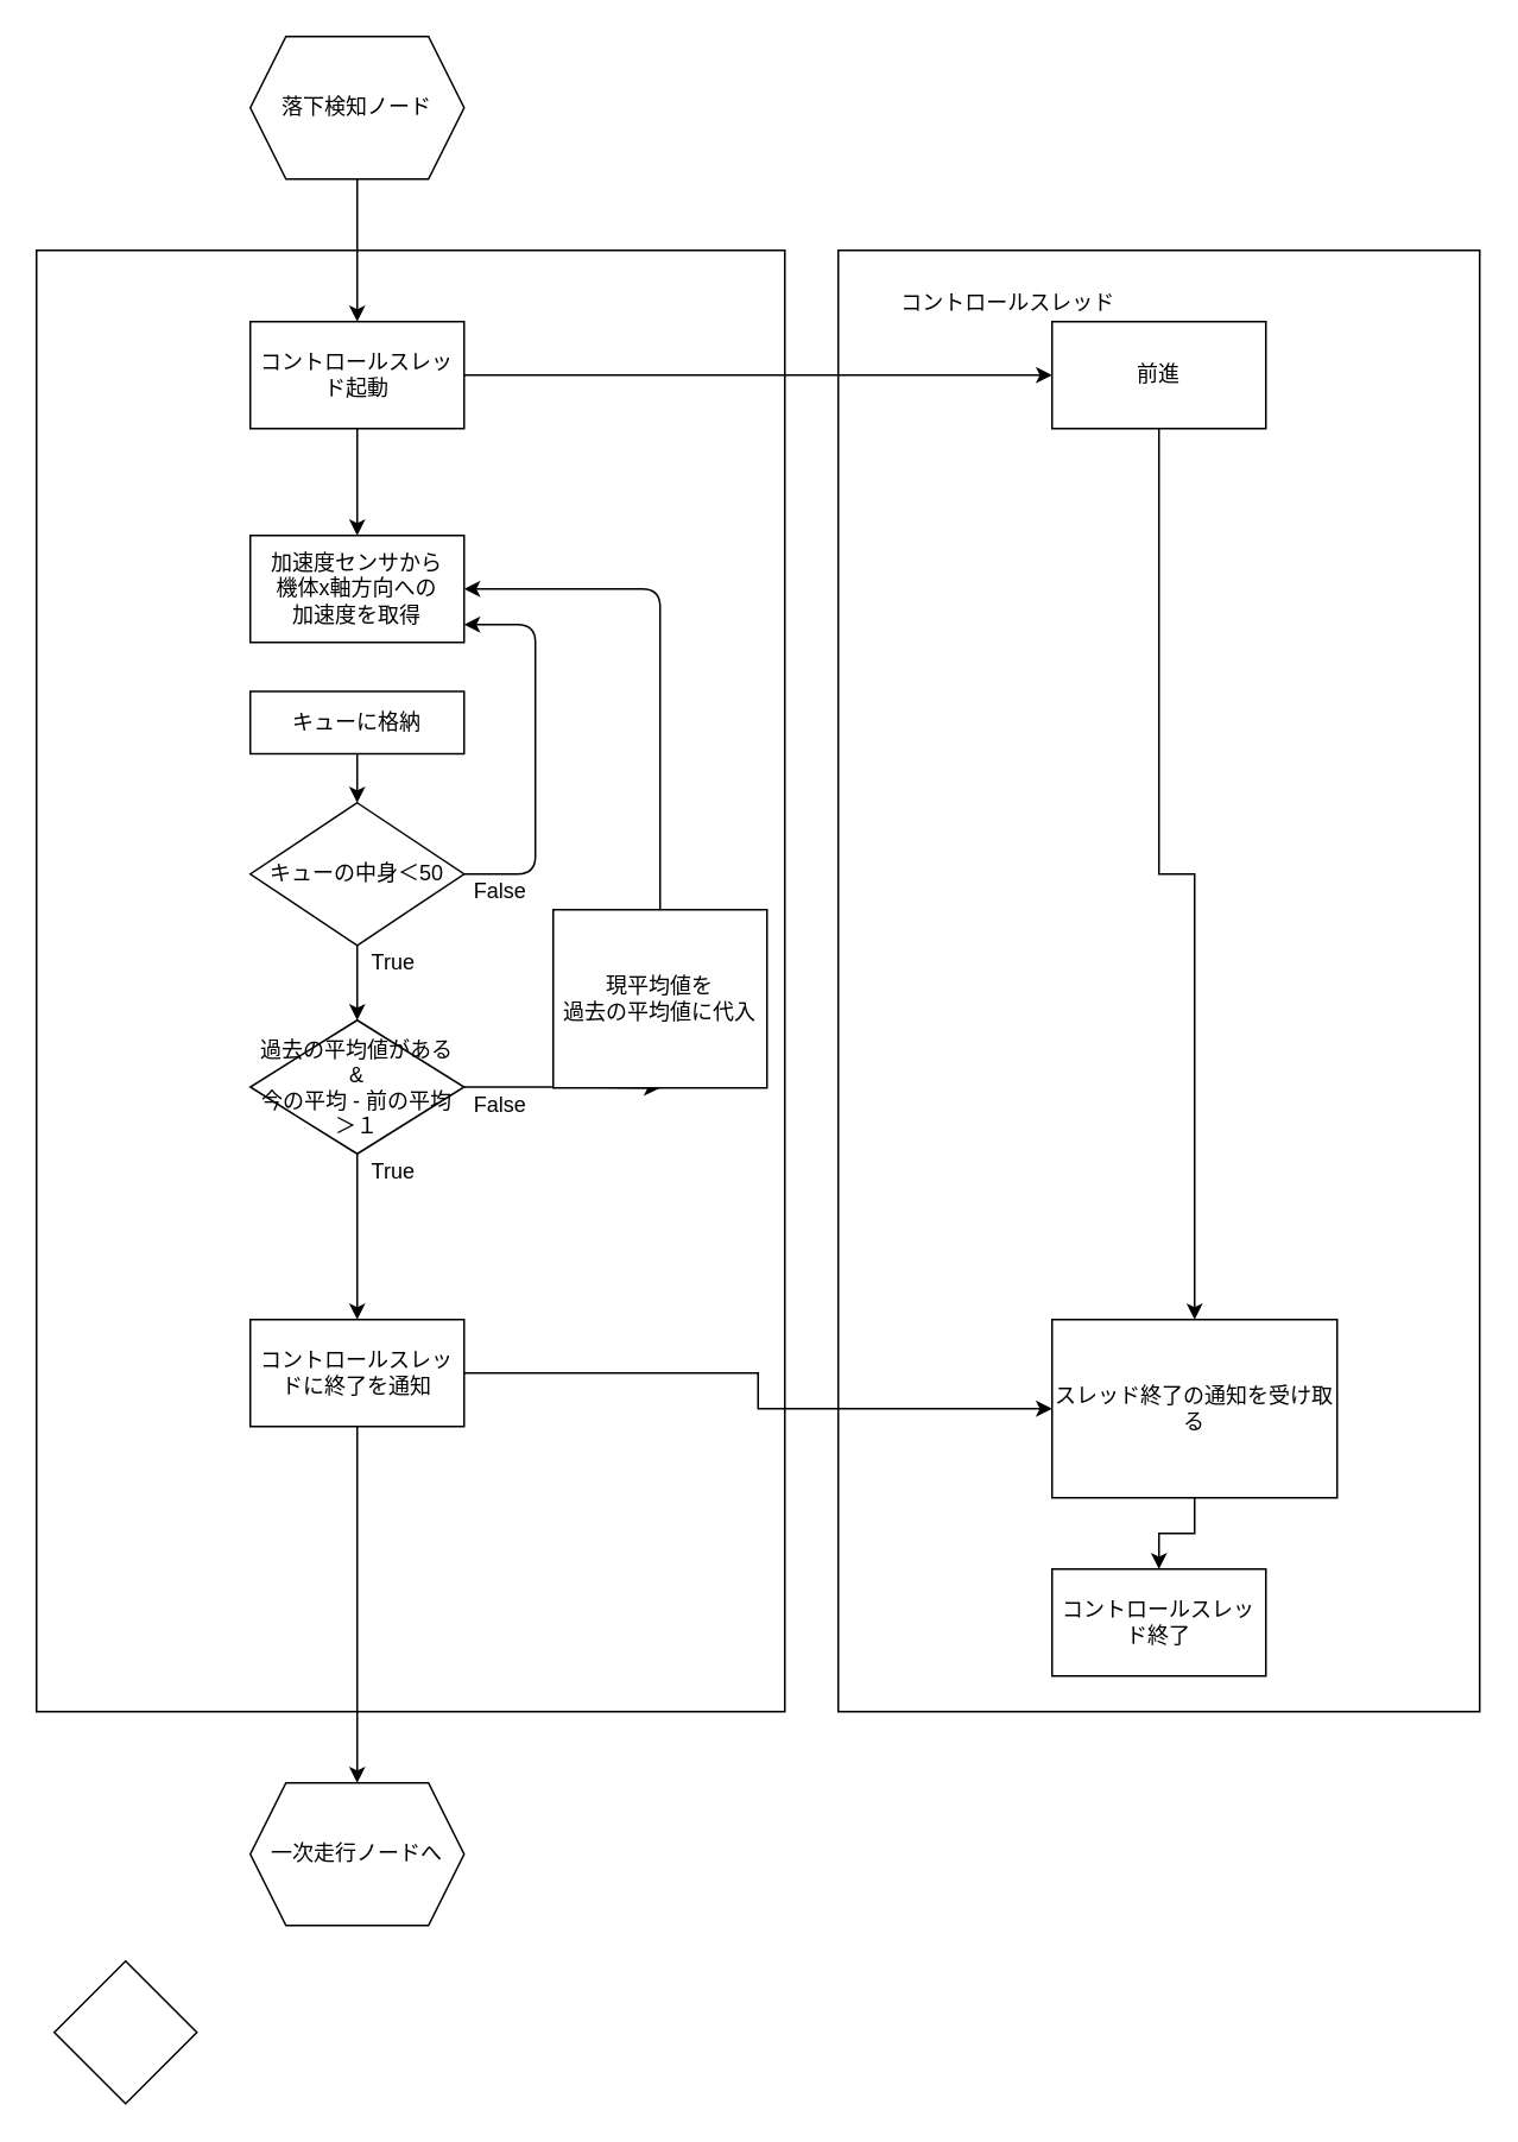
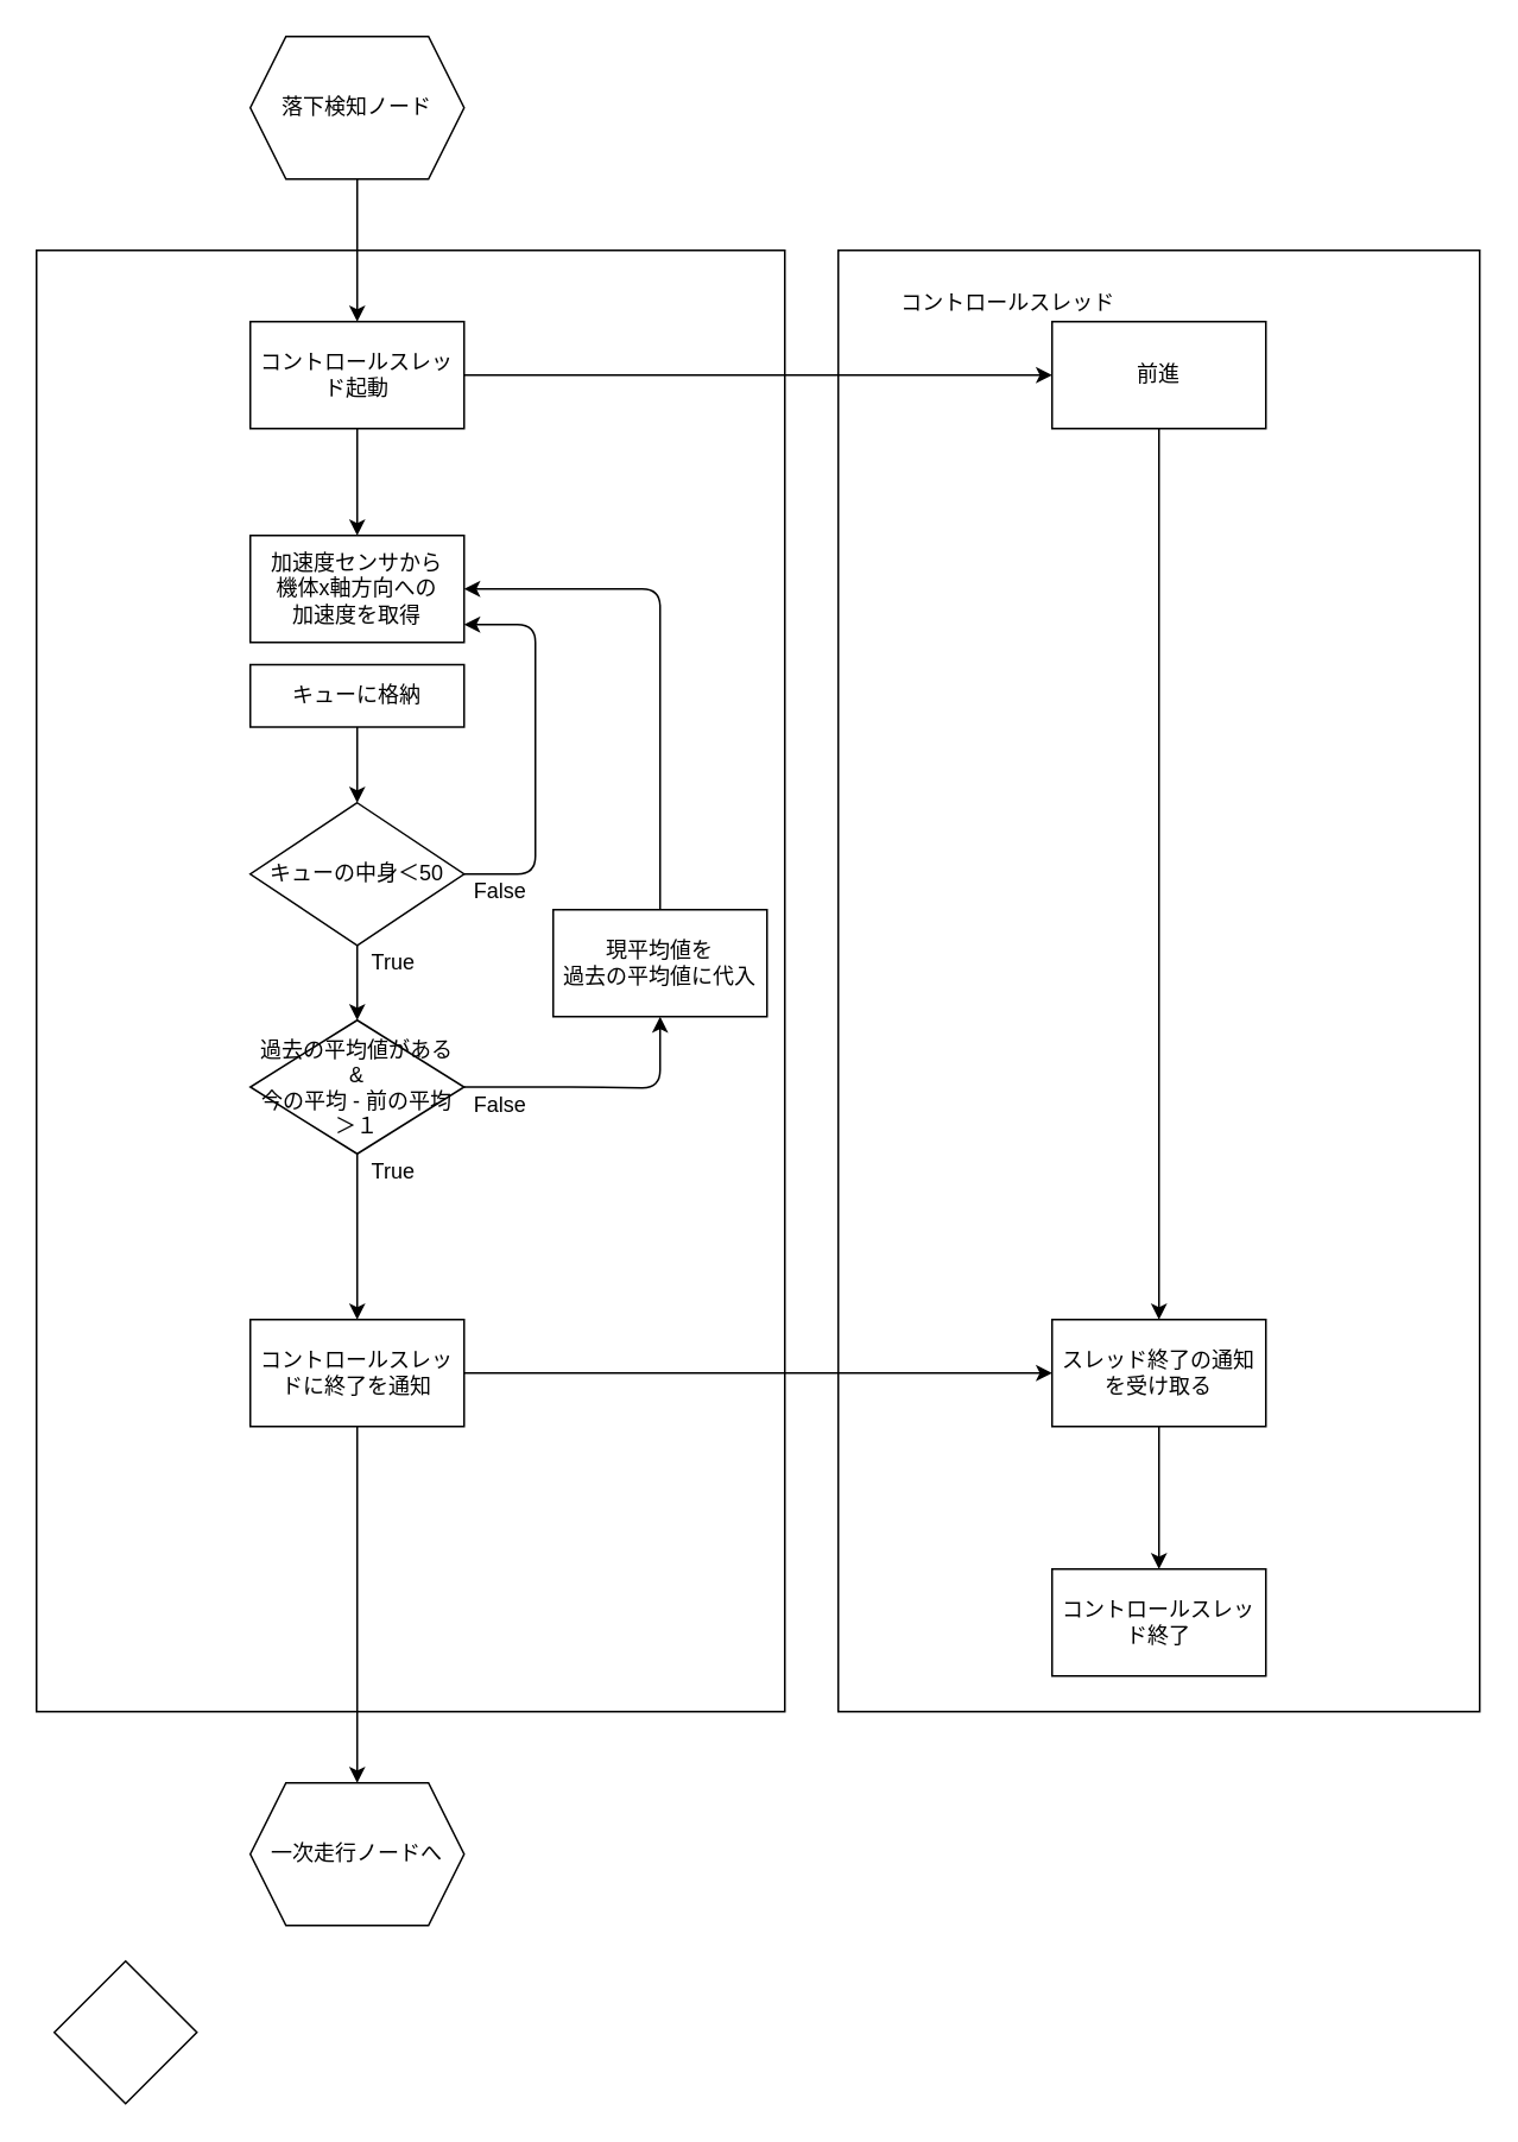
- <mxCell id="26" value="キューに格納" style="rounded=0;whiteSpace=wrap;html=1;" vertex="1" parent="1"><mxGeometry x="140" y="387.5" width="120" height="35" as="geometry" /></mxCell>
+ <mxCell id="26" value="キューに格納" style="rounded=0;whiteSpace=wrap;html=1;" vertex="1" parent="1"><mxGeometry x="140" y="372.5" width="120" height="35" as="geometry" /></mxCell>
- <mxCell id="33" value="現平均値を&lt;br&gt;過去の平均値に代入" style="rounded=0;whiteSpace=wrap;html=1;" vertex="1" parent="1"><mxGeometry x="310" y="510" width="120" height="100" as="geometry" /></mxCell>
+ <mxCell id="33" value="現平均値を&lt;br&gt;過去の平均値に代入" style="rounded=0;whiteSpace=wrap;html=1;" vertex="1" parent="1"><mxGeometry x="310" y="510" width="120" height="60" as="geometry" /></mxCell>
- <mxCell id="20" value="スレッド終了の通知を受け取る" style="whiteSpace=wrap;html=1;" vertex="1" parent="1"><mxGeometry x="590" y="740" width="160" height="100" as="geometry" /></mxCell>
+ <mxCell id="20" value="スレッド終了の通知を受け取る" style="whiteSpace=wrap;html=1;" vertex="1" parent="1"><mxGeometry x="590" y="740" width="120" height="60" as="geometry" /></mxCell>
